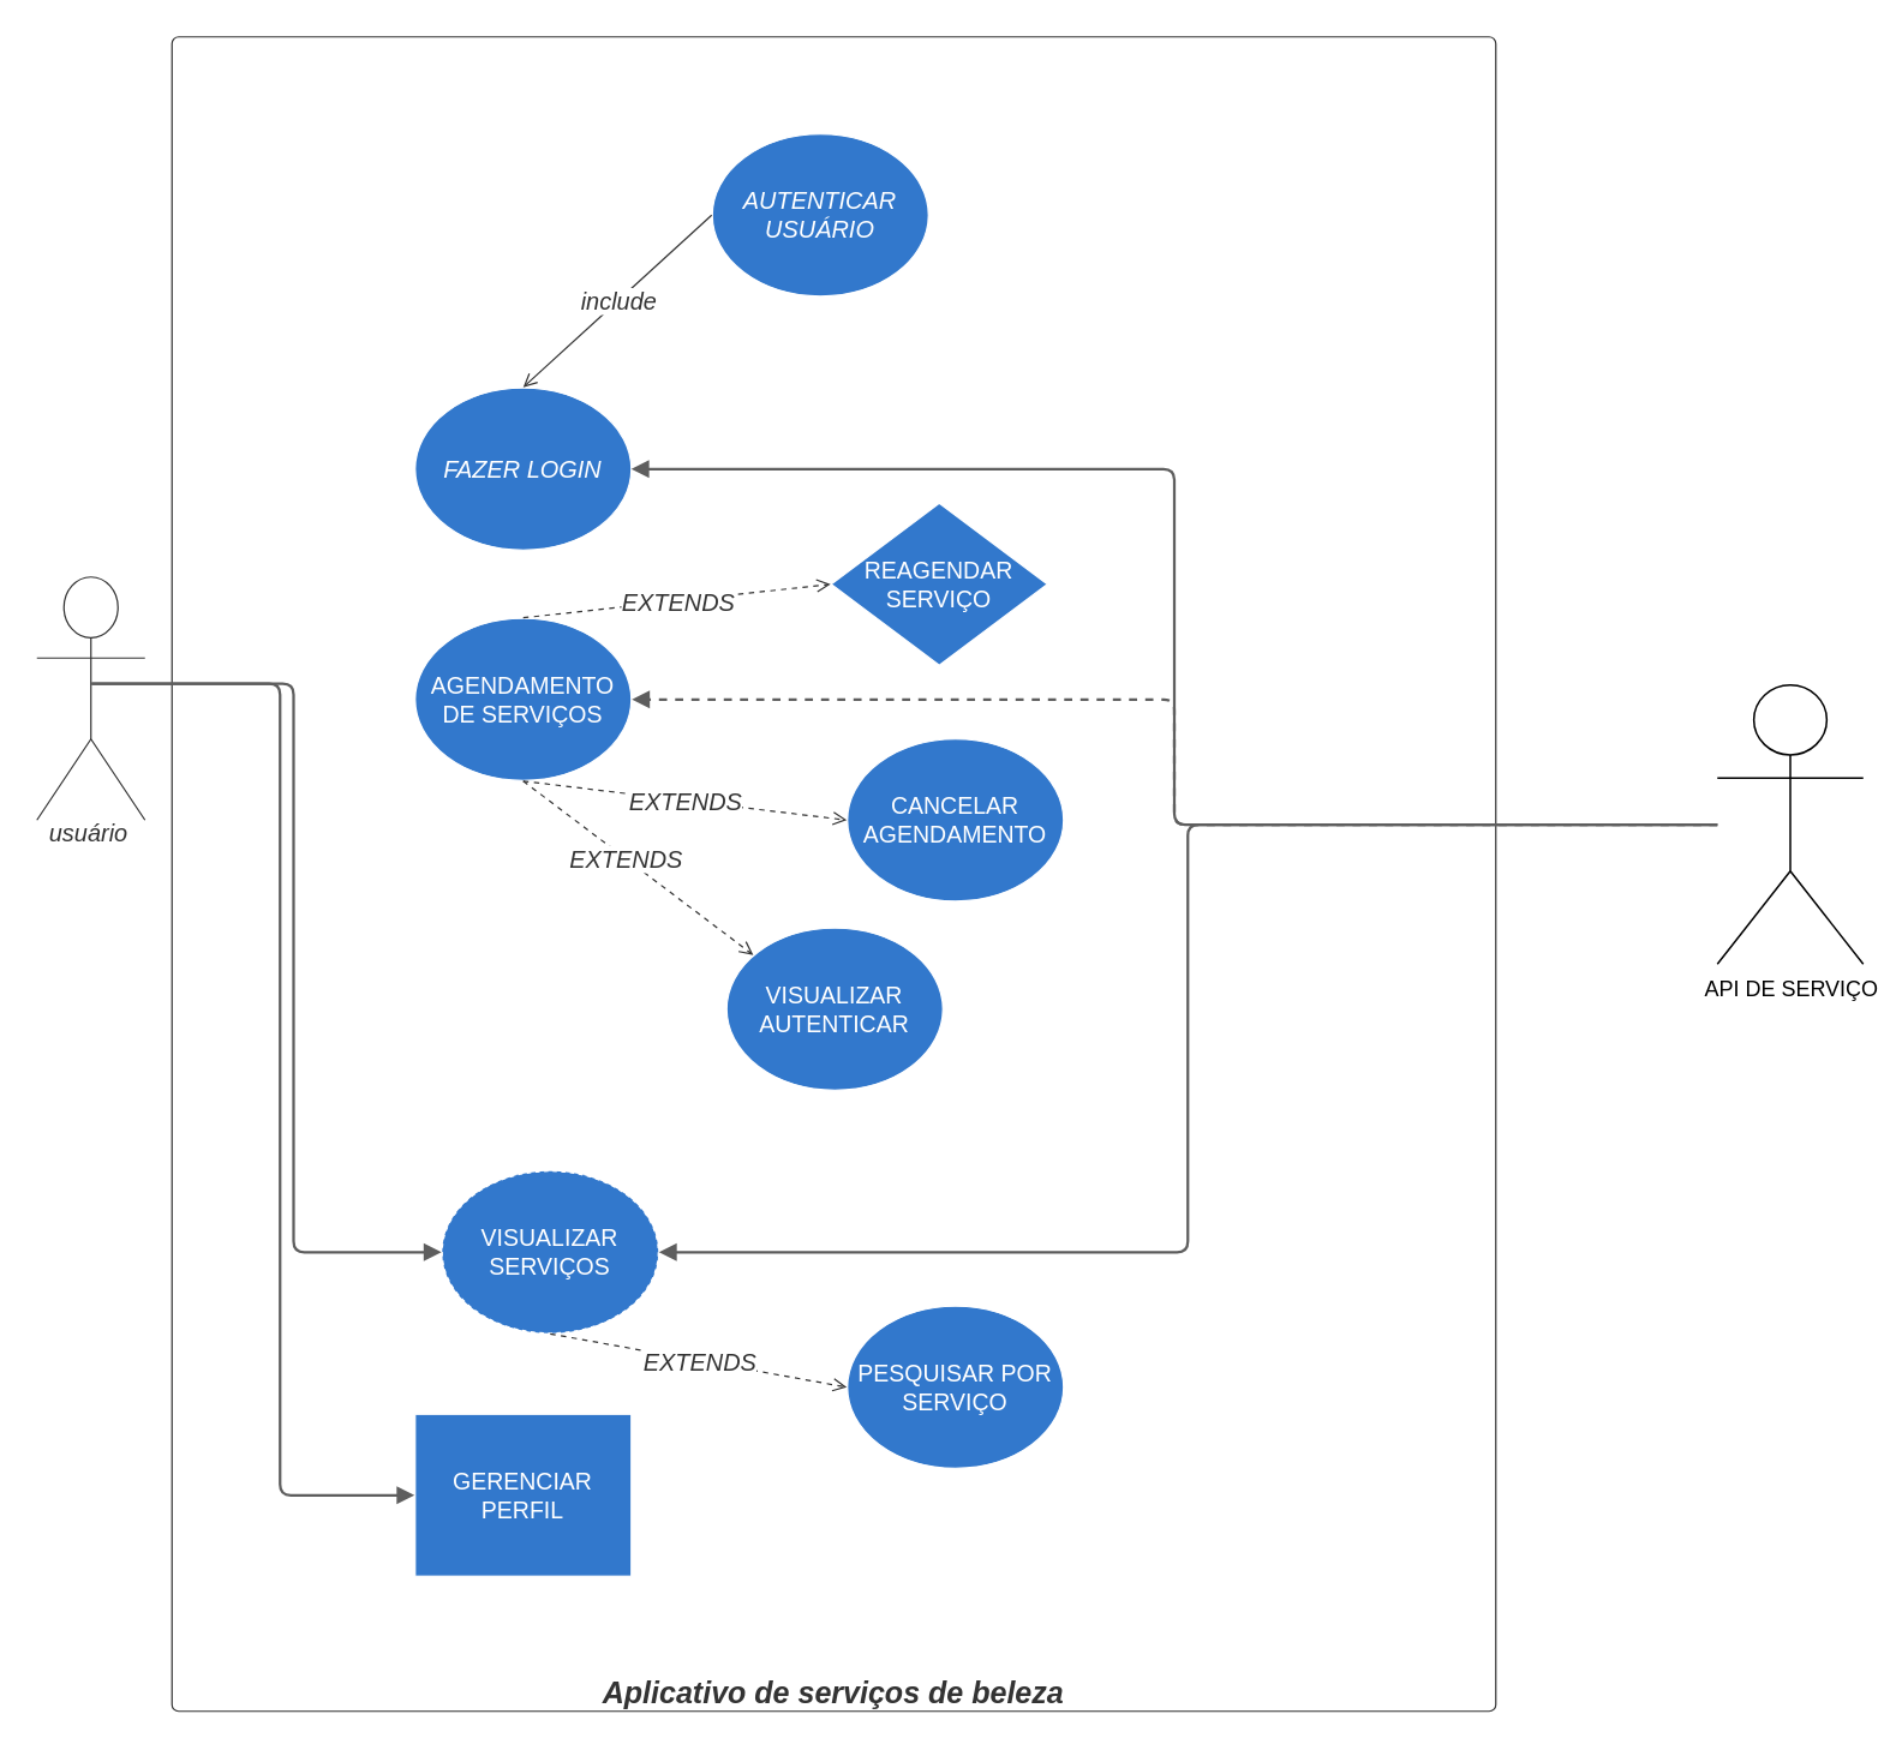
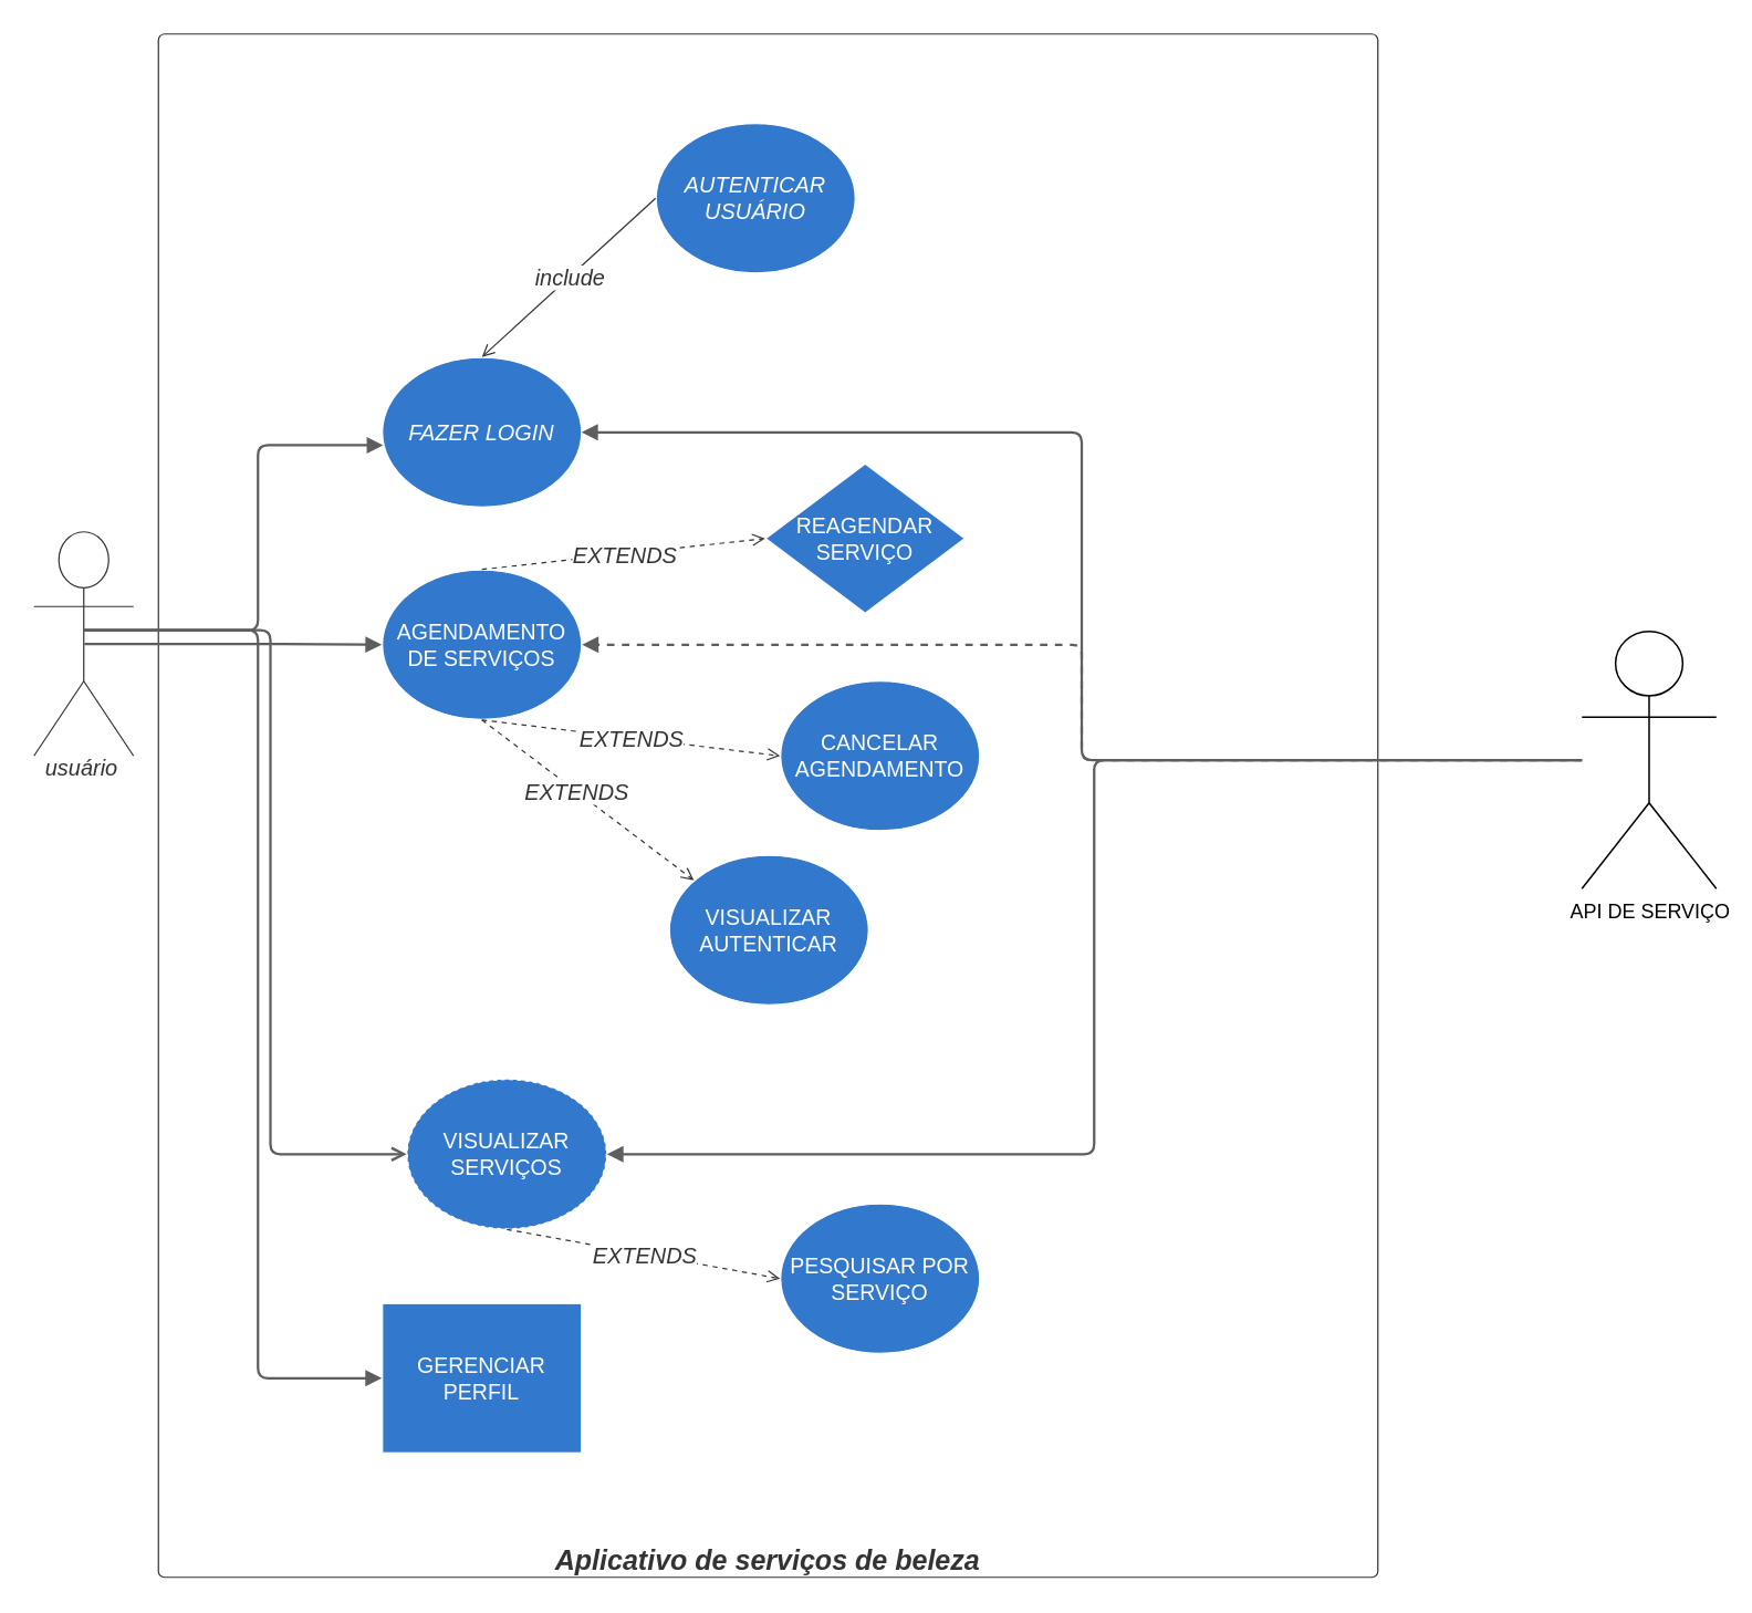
+ <mxCell id="9" value="" style="html=1;jettySize=18;whiteSpace=wrap;fontSize=13;strokeColor=#5E5E5E;strokeWidth=1.5;rounded=1;arcSize=12;edgeStyle=orthogonalEdgeStyle;startArrow=none;endArrow=block;endFill=1;exitX=0.506;exitY=0.439;exitPerimeter=0;entryX=0.004;entryY=0.587;entryPerimeter=0;lucidId=wvyzBKNBqach;" edge="1" parent="1" source="5" target="6"><mxGeometry width="100" height="100" relative="1" as="geometry"><Array as="points" /></mxGeometry></mxCell>
+ <mxCell id="8" value="" style="html=1;jettySize=18;whiteSpace=wrap;fontSize=13;strokeColor=#5E5E5E;strokeWidth=1.5;rounded=1;arcSize=12;edgeStyle=orthogonalEdgeStyle;startArrow=none;endArrow=block;endFill=1;exitX=0.506;exitY=0.5;exitPerimeter=0;entryX=-0.003;entryY=0.5;entryPerimeter=0;lucidId=wvyzSI3lKz.y;" edge="1" parent="1" source="5" target="7"><mxGeometry width="100" height="100" relative="1" as="geometry"><Array as="points" /></mxGeometry></mxCell>
- <mxCell id="18" value="" style="html=1;jettySize=18;whiteSpace=wrap;fontSize=13;strokeColor=#5E5E5E;strokeWidth=1.5;rounded=1;arcSize=12;edgeStyle=orthogonalEdgeStyle;startArrow=none;endArrow=block;endFill=1;exitX=0.506;exitY=0.439;exitPerimeter=0;entryX=-0.003;entryY=0.5;entryPerimeter=0;lucidId=wvyzL8~Ycayv;" edge="1" parent="1" source="5" target="12"><mxGeometry width="100" height="100" relative="1" as="geometry"><Array as="points" /></mxGeometry></mxCell>
+ <mxCell id="18" value="" style="html=1;jettySize=18;whiteSpace=wrap;fontSize=13;strokeColor=#5E5E5E;strokeWidth=1.5;rounded=1;arcSize=12;edgeStyle=orthogonalEdgeStyle;startArrow=none;endArrow=open;endFill=1;exitX=0.506;exitY=0.439;exitPerimeter=0;entryX=-0.003;entryY=0.5;entryPerimeter=0;lucidId=wvyzL8~Ycayv;" edge="1" parent="1" source="5" target="12"><mxGeometry width="100" height="100" relative="1" as="geometry"><Array as="points" /></mxGeometry></mxCell>
